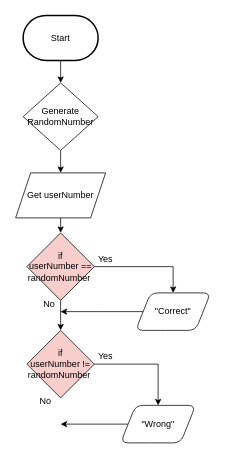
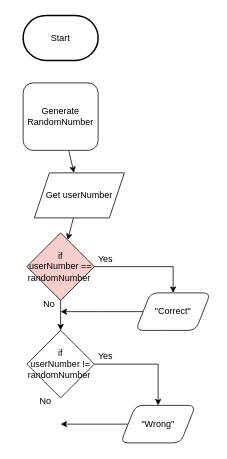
- <mxCell id="2" style="edgeStyle=none;html=1;" parent="1" source="3" target="5" edge="1"><mxGeometry relative="1" as="geometry" /></mxCell>
- <mxCell id="5" value="Generate RandomNumber" style="rhombus;whiteSpace=wrap;html=1;" parent="1" vertex="1"><mxGeometry x="30" y="110" width="100" height="90" as="geometry" /></mxCell>
+ <mxCell id="5" value="Generate RandomNumber" style="rounded=1;whiteSpace=wrap;html=1;" parent="1" vertex="1"><mxGeometry x="30" y="110" width="100" height="90" as="geometry" /></mxCell>
- <mxCell id="7" value="Get userNumber" style="shape=parallelogram;perimeter=parallelogramPerimeter;whiteSpace=wrap;html=1;fixedSize=1;" parent="1" vertex="1"><mxGeometry x="20" y="230" width="120" height="60" as="geometry" /></mxCell>
+ <mxCell id="7" value="Get userNumber" style="shape=parallelogram;perimeter=parallelogramPerimeter;whiteSpace=wrap;html=1;fixedSize=1;" parent="1" vertex="1"><mxGeometry x="45" y="230" width="120" height="60" as="geometry" /></mxCell>
- <mxCell id="14" value="if userNumber&amp;nbsp;!= randomNumber&amp;nbsp;" style="rhombus;whiteSpace=wrap;html=1;fillColor=#f8cecc;" parent="1" vertex="1"><mxGeometry x="35" y="440" width="90" height="90" as="geometry" /></mxCell>
+ <mxCell id="14" value="if userNumber&amp;nbsp;!= randomNumber&amp;nbsp;" style="rhombus;whiteSpace=wrap;html=1;" parent="1" vertex="1"><mxGeometry x="35" y="440" width="90" height="90" as="geometry" /></mxCell>
